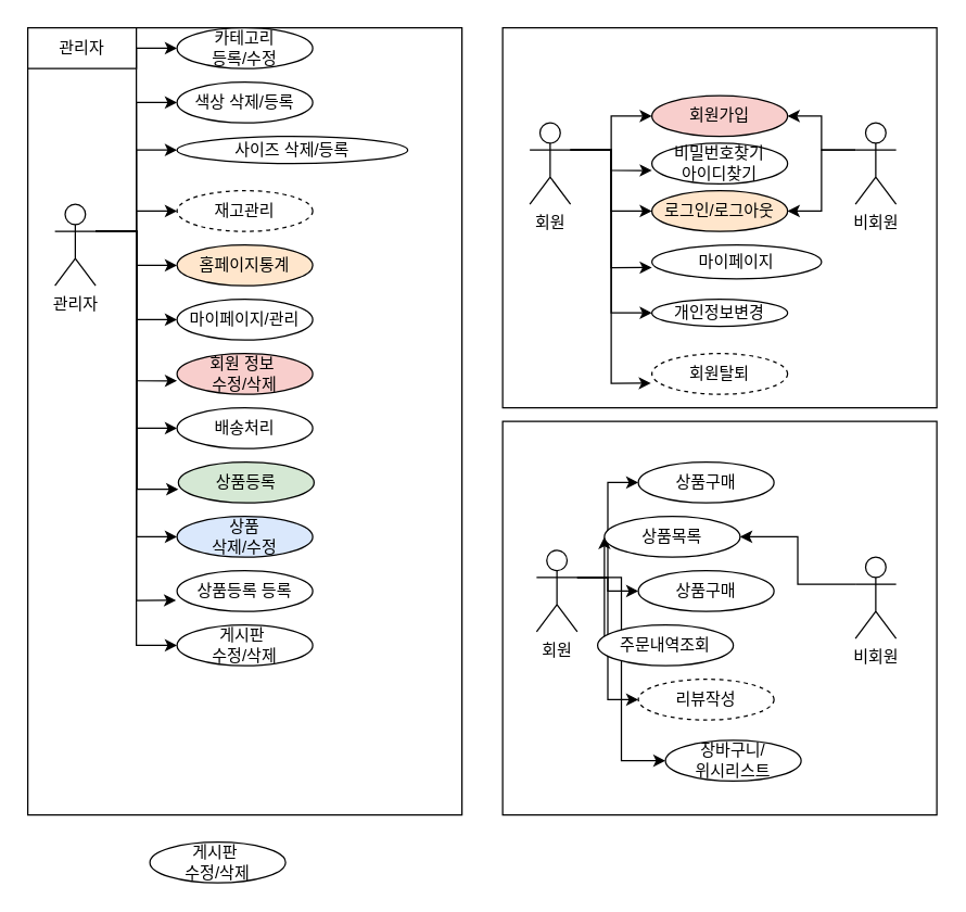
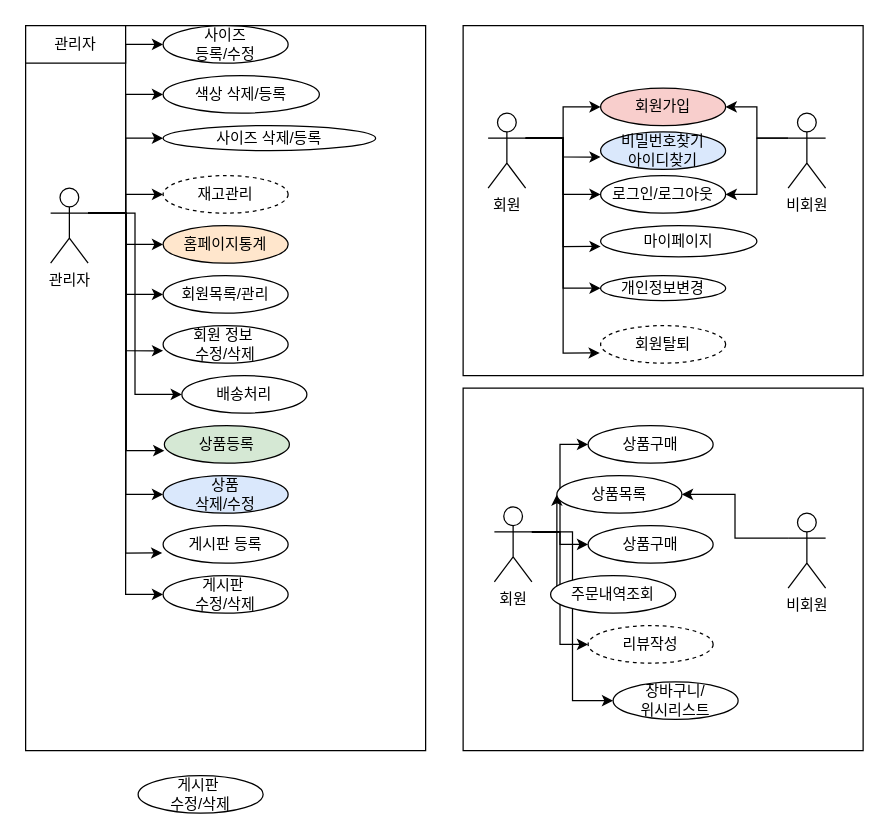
- <mxCell id="56" value="카테고리&lt;br&gt;등록/수정" style="ellipse;whiteSpace=wrap;html=1;" vertex="1" parent="1"><mxGeometry x="130" y="20" width="100" height="30" as="geometry" /></mxCell>
+ <mxCell id="56" value="사이즈&lt;br&gt;등록/수정" style="ellipse;whiteSpace=wrap;html=1;" vertex="1" parent="1"><mxGeometry x="130" y="20" width="100" height="30" as="geometry" /></mxCell>
- <mxCell id="57" value="색상 삭제/등록" style="ellipse;whiteSpace=wrap;html=1;" vertex="1" parent="1"><mxGeometry x="130" y="60" width="100" height="30" as="geometry" /></mxCell>
+ <mxCell id="57" value="색상 삭제/등록" style="ellipse;whiteSpace=wrap;html=1;" vertex="1" parent="1"><mxGeometry x="130" y="60" width="125" height="30" as="geometry" /></mxCell>
- <mxCell id="16" value="비밀번호찾기&lt;br&gt;아이디찾기" style="ellipse;whiteSpace=wrap;html=1;" vertex="1" parent="1"><mxGeometry x="480" y="105" width="100" height="30" as="geometry" /></mxCell>
+ <mxCell id="16" value="비밀번호찾기&lt;br&gt;아이디찾기" style="ellipse;whiteSpace=wrap;html=1;fillColor=#dae8fc;" vertex="1" parent="1"><mxGeometry x="480" y="105" width="100" height="30" as="geometry" /></mxCell>
- <mxCell id="17" value="로그인/로그아웃" style="ellipse;whiteSpace=wrap;html=1;fillColor=#ffe6cc;" vertex="1" parent="1"><mxGeometry x="480" y="140" width="100" height="30" as="geometry" /></mxCell>
+ <mxCell id="17" value="로그인/로그아웃" style="ellipse;whiteSpace=wrap;html=1;" vertex="1" parent="1"><mxGeometry x="480" y="140" width="100" height="30" as="geometry" /></mxCell>
- <mxCell id="50" value="마이페이지/관리" style="ellipse;whiteSpace=wrap;html=1;" vertex="1" parent="1"><mxGeometry x="130" y="220" width="100" height="30" as="geometry" /></mxCell>
+ <mxCell id="50" value="회원목록/관리" style="ellipse;whiteSpace=wrap;html=1;" vertex="1" parent="1"><mxGeometry x="130" y="220" width="100" height="30" as="geometry" /></mxCell>
- <mxCell id="51" value="회원 정보&amp;nbsp;&lt;br&gt;수정/삭제" style="ellipse;whiteSpace=wrap;html=1;fillColor=#f8cecc;" vertex="1" parent="1"><mxGeometry x="130" y="260" width="100" height="30" as="geometry" /></mxCell>
+ <mxCell id="51" value="회원 정보&amp;nbsp;&lt;br&gt;수정/삭제" style="ellipse;whiteSpace=wrap;html=1;" vertex="1" parent="1"><mxGeometry x="130" y="260" width="100" height="30" as="geometry" /></mxCell>
- <mxCell id="52" value="배송처리" style="ellipse;whiteSpace=wrap;html=1;" vertex="1" parent="1"><mxGeometry x="130" y="300" width="100" height="30" as="geometry" /></mxCell>
+ <mxCell id="52" value="배송처리" style="ellipse;whiteSpace=wrap;html=1;" vertex="1" parent="1"><mxGeometry x="145" y="300" width="100" height="30" as="geometry" /></mxCell>
- <mxCell id="49" value="상품등록 등록" style="ellipse;whiteSpace=wrap;html=1;" vertex="1" parent="1"><mxGeometry x="130" y="420" width="100" height="30" as="geometry" /></mxCell>
+ <mxCell id="49" value="게시판 등록" style="ellipse;whiteSpace=wrap;html=1;" vertex="1" parent="1"><mxGeometry x="130" y="420" width="100" height="30" as="geometry" /></mxCell>
